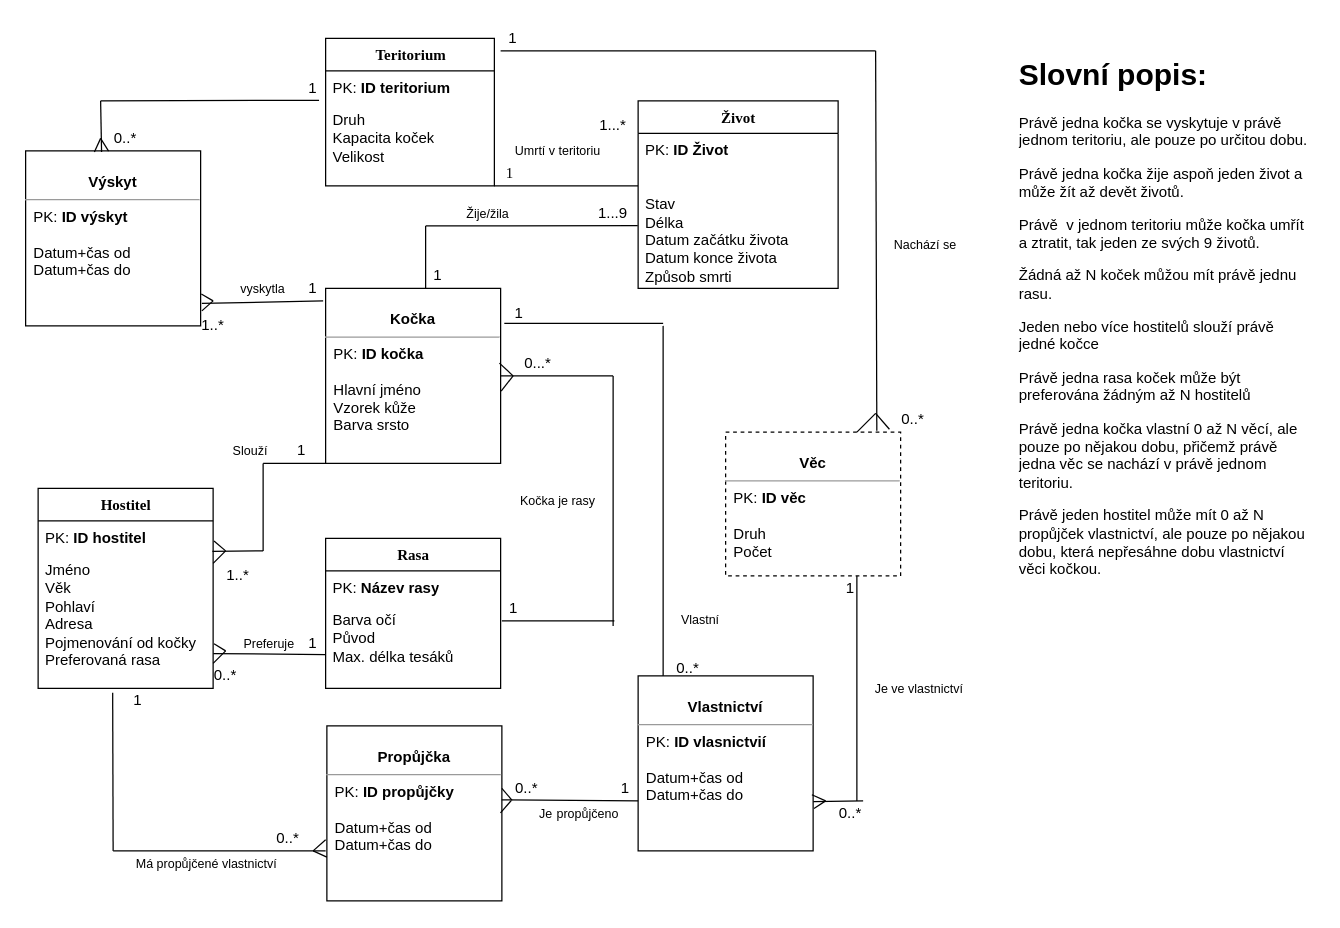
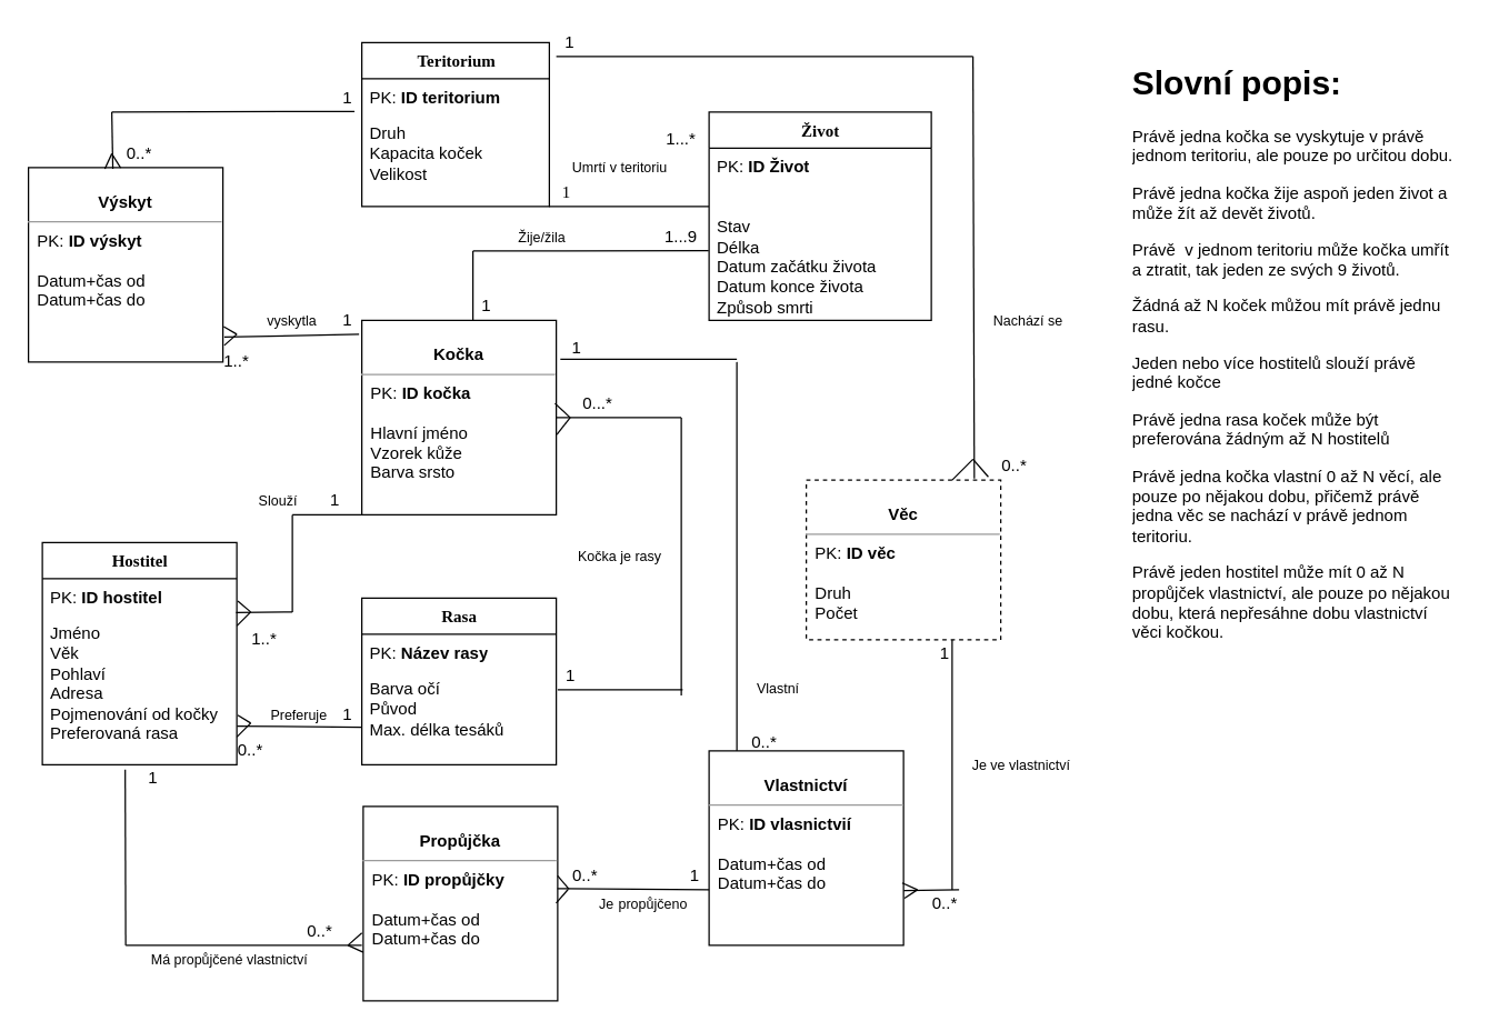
- <mxCell id="89" value="&lt;font style=&quot;font-size: 10px&quot;&gt;Nachází se&lt;/font&gt;" style="text;html=1;strokeColor=none;fillColor=none;align=center;verticalAlign=middle;whiteSpace=wrap;rounded=0;" vertex="1" parent="1"><mxGeometry x="700" y="185" width="80" height="20" as="geometry" /></mxCell>
+ <mxCell id="89" value="&lt;font style=&quot;font-size: 10px&quot;&gt;Nachází se&lt;/font&gt;" style="text;html=1;strokeColor=none;fillColor=none;align=center;verticalAlign=middle;whiteSpace=wrap;rounded=0;" vertex="1" parent="1"><mxGeometry x="700" y="220" width="80" height="20" as="geometry" /></mxCell>
